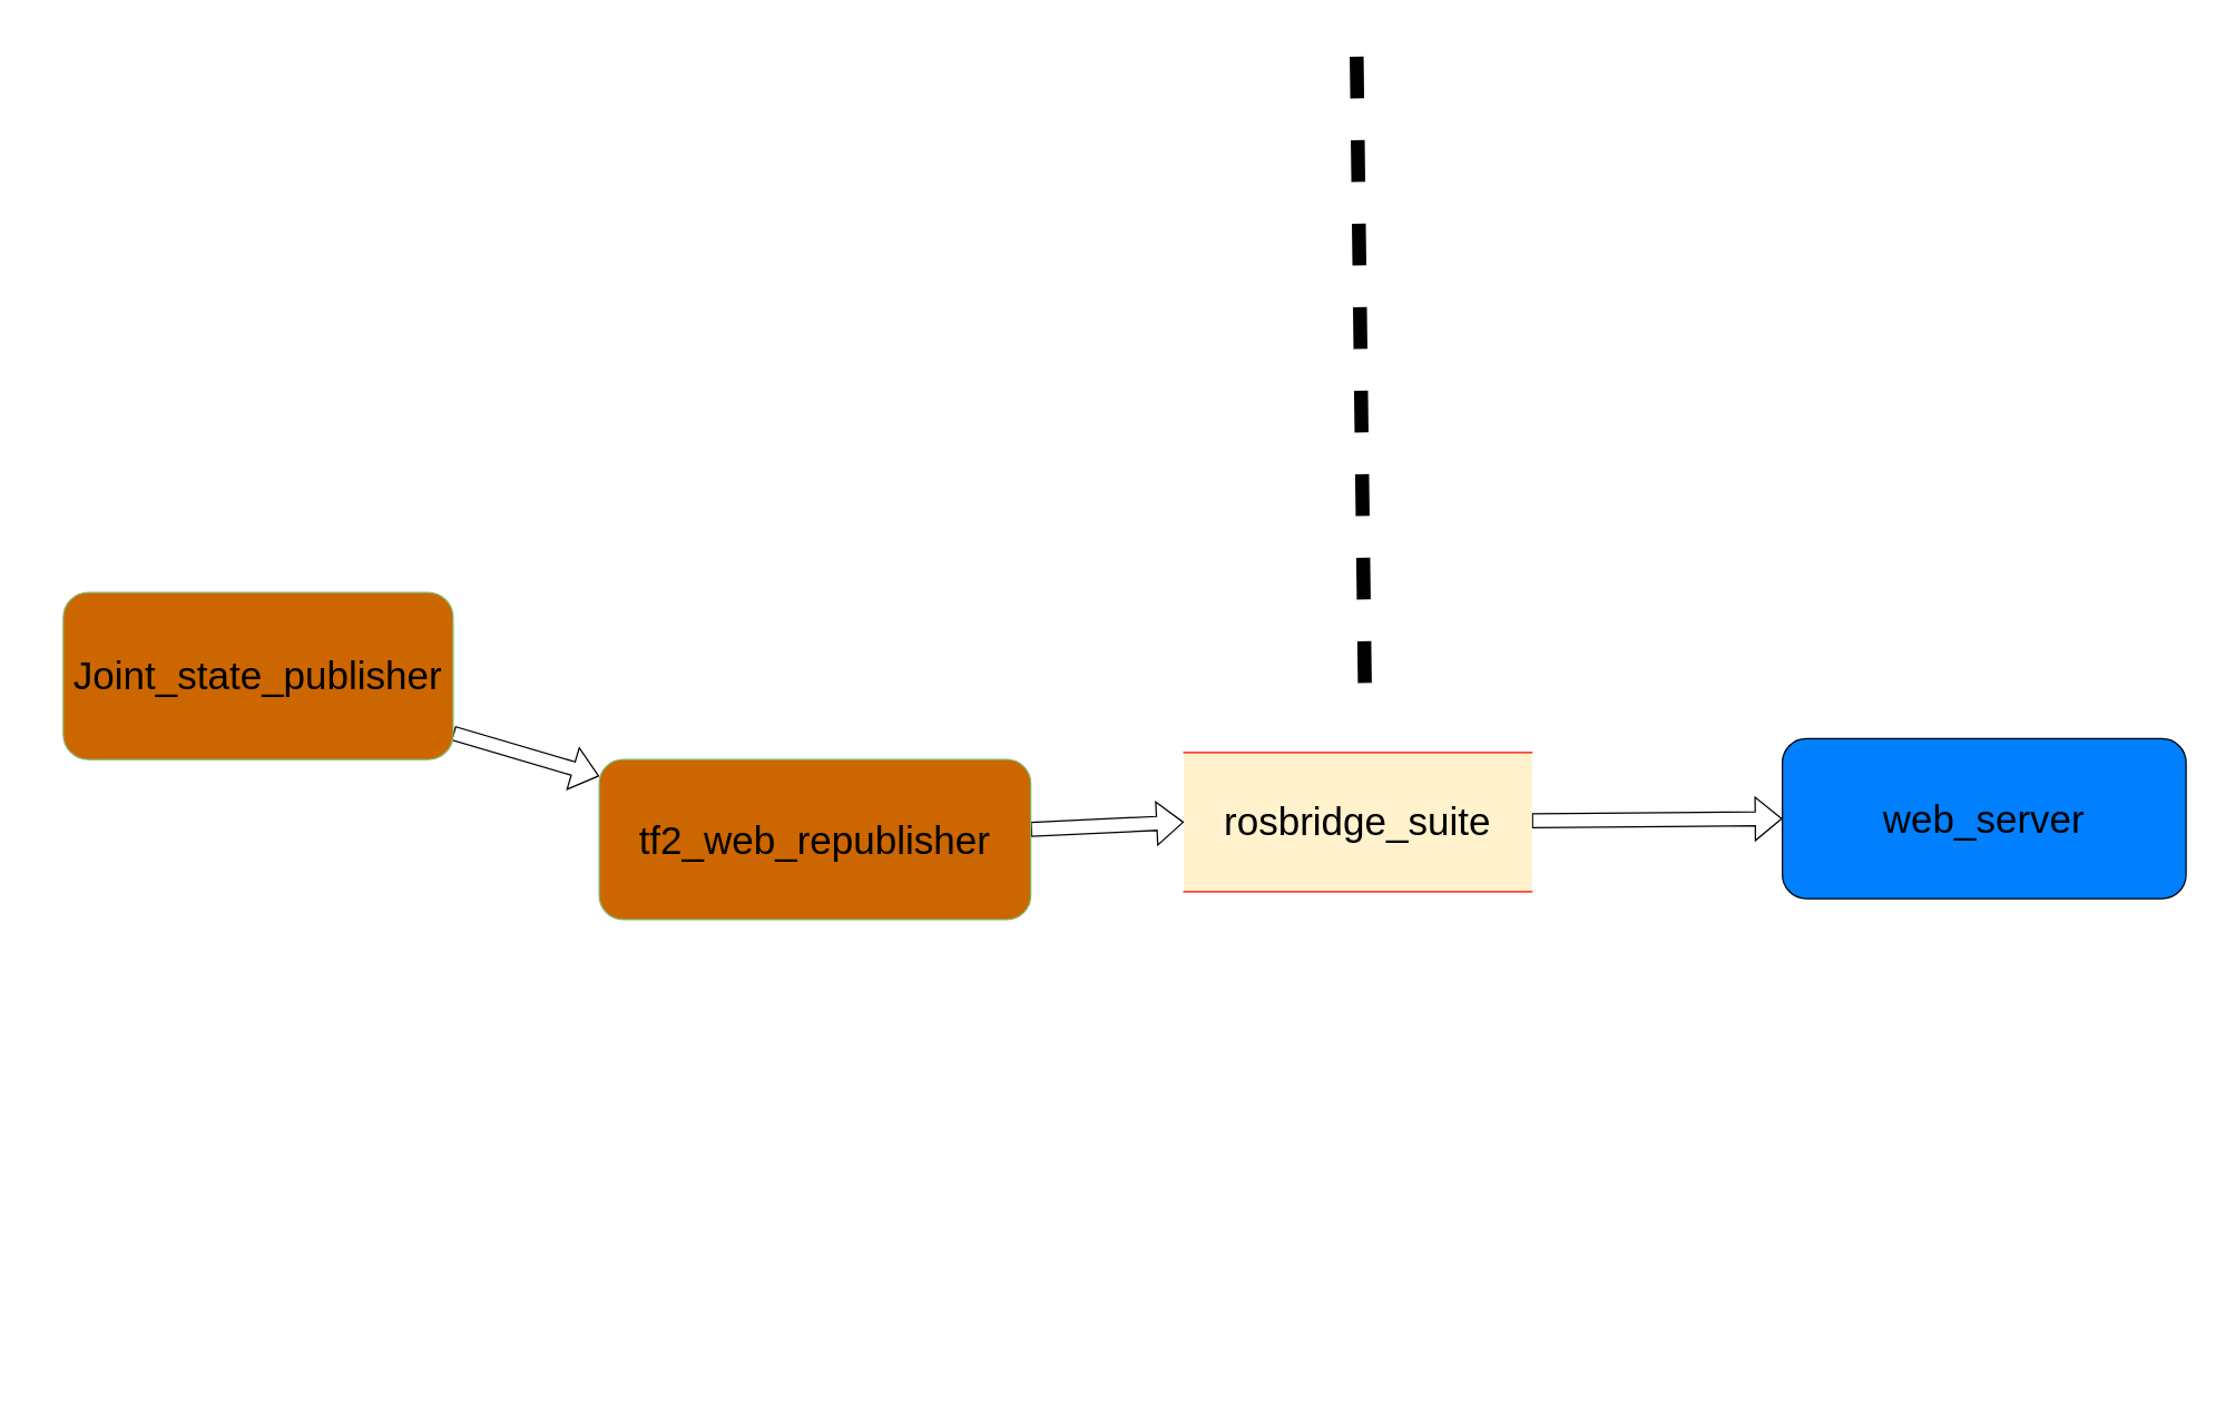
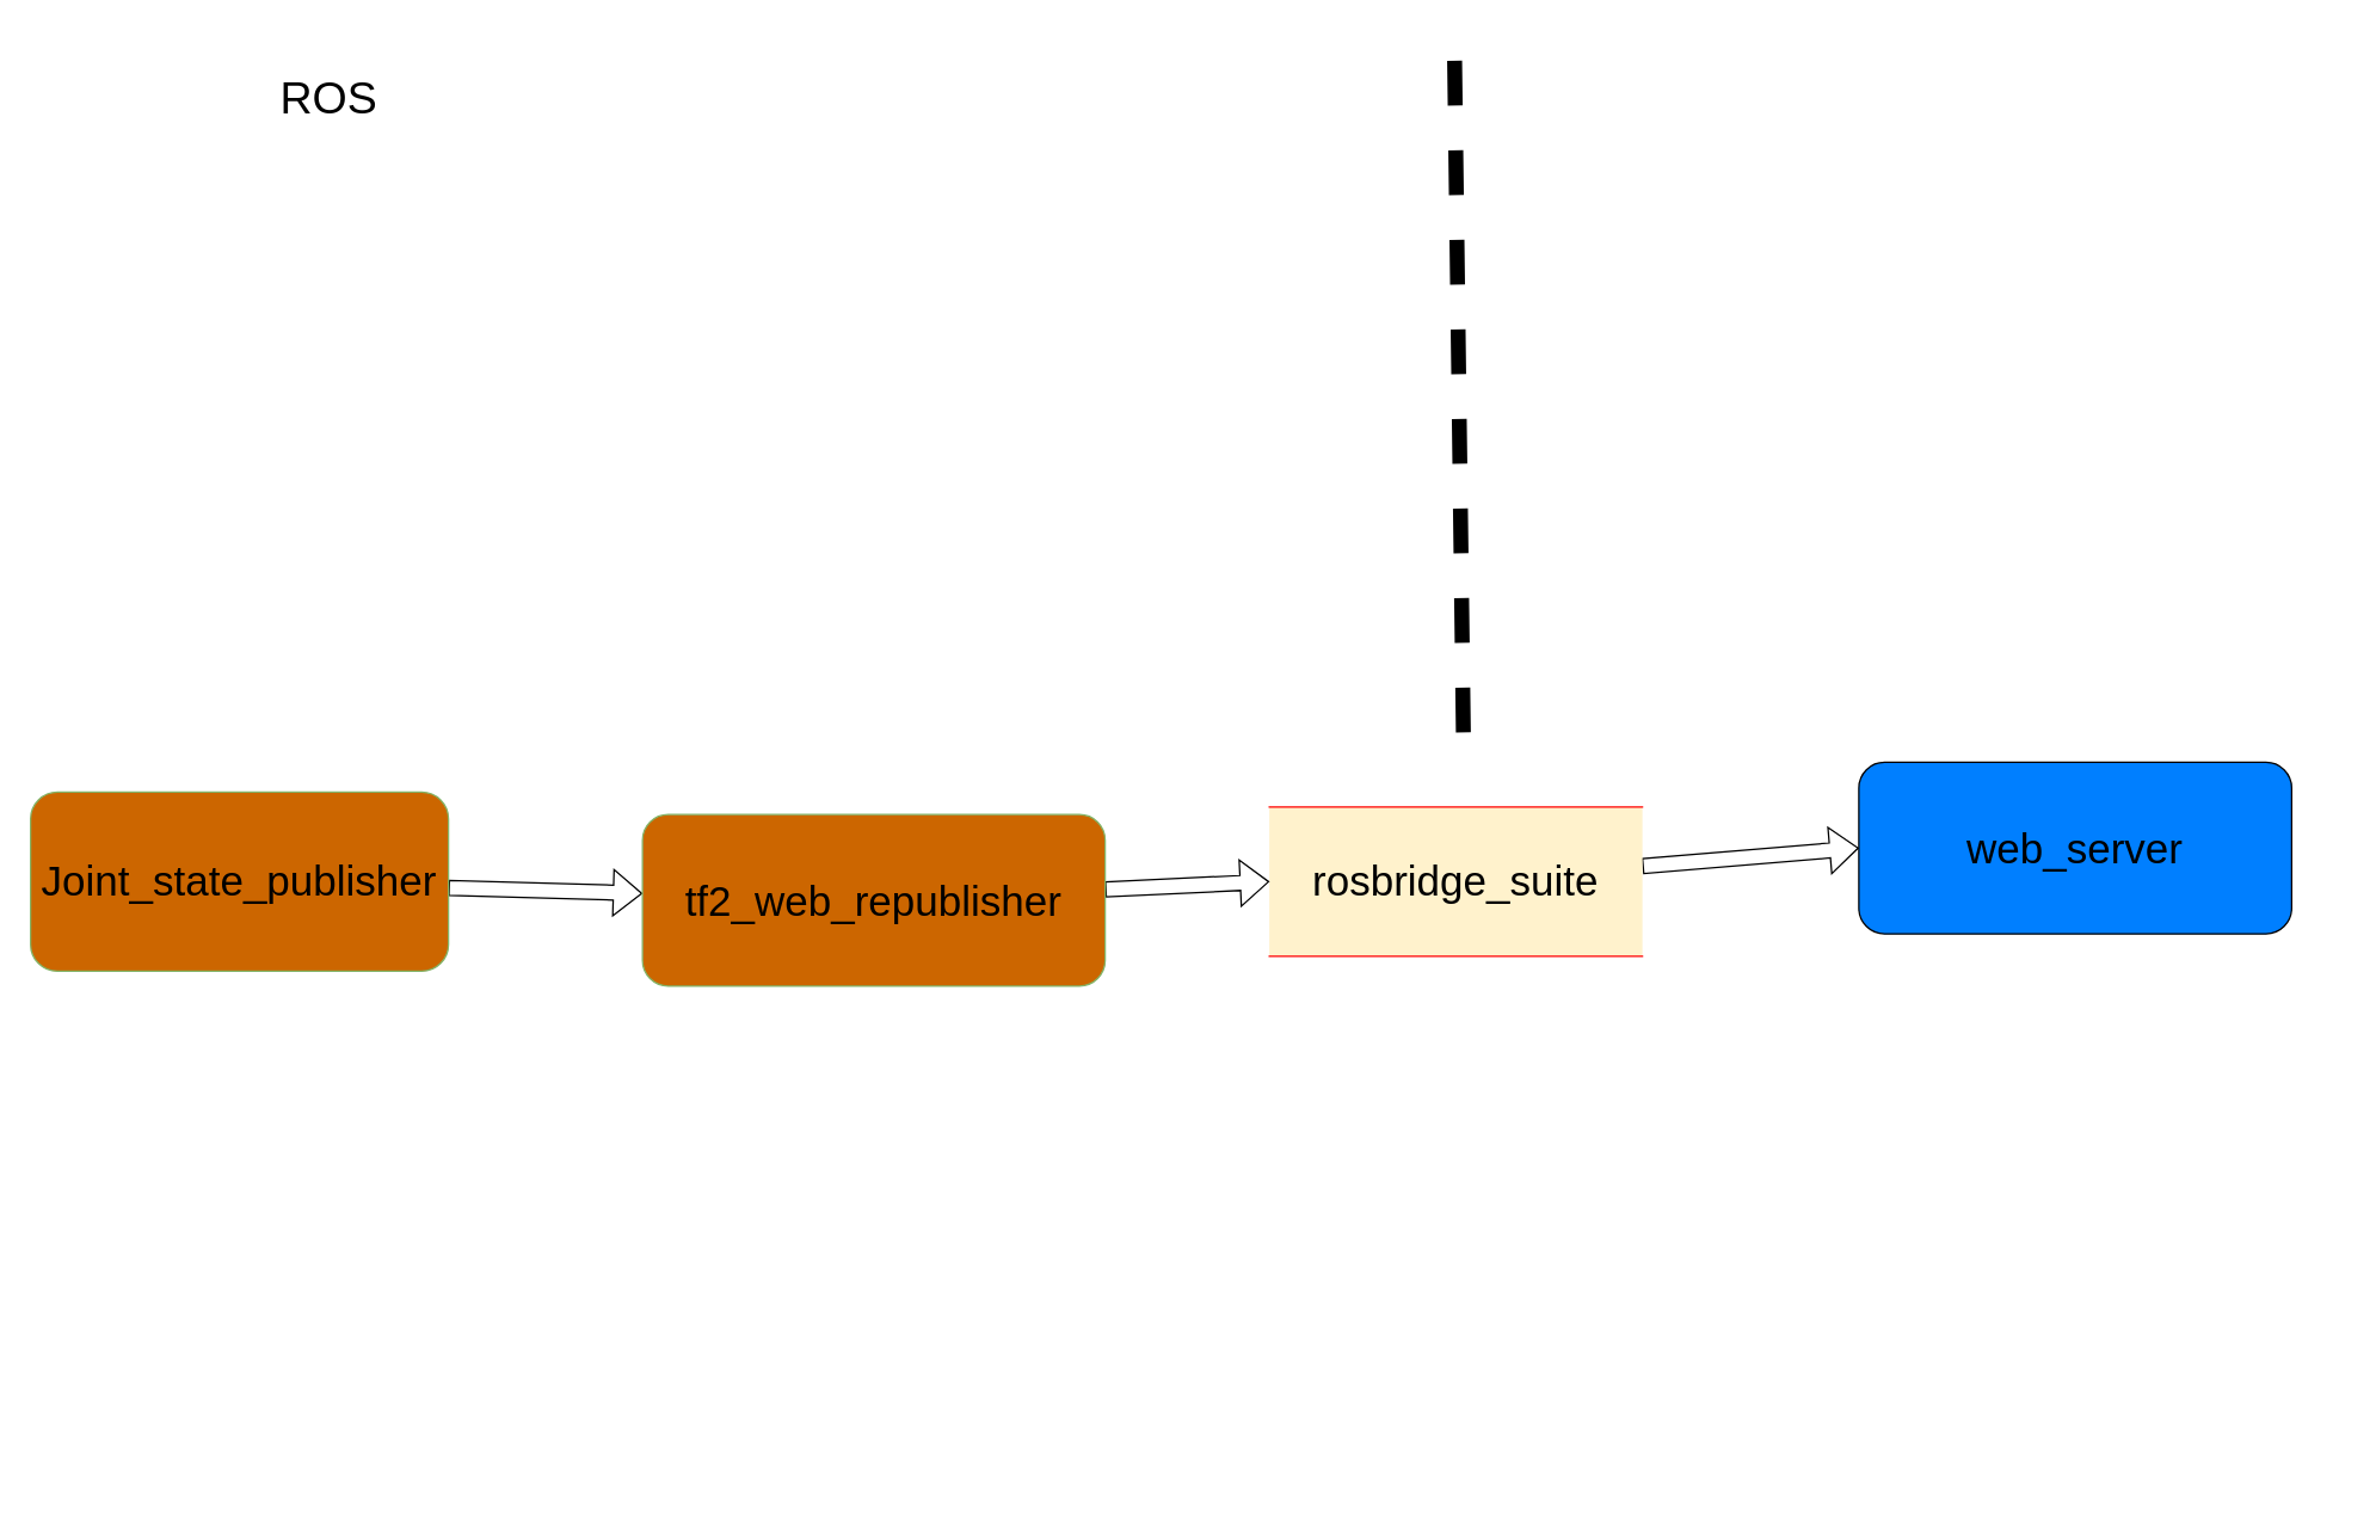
+ <mxCell id="11" value="ROS" style="text;strokeColor=none;align=center;fillColor=none;html=1;verticalAlign=middle;whiteSpace=wrap;rounded=0;fontSize=30;" vertex="1" parent="1"><mxGeometry x="190" y="50" width="60" height="30" as="geometry" /></mxCell>
- <mxCell id="6" value="Joint_state_publisher" style="rounded=1;whiteSpace=wrap;html=1;fontSize=28;fillColor=#CC6600;strokeColor=#82b366;" vertex="1" parent="1"><mxGeometry x="45" y="425" width="280" height="120" as="geometry" /></mxCell>
+ <mxCell id="6" value="Joint_state_publisher" style="rounded=1;whiteSpace=wrap;html=1;fontSize=28;fillColor=#CC6600;strokeColor=#82b366;" vertex="1" parent="1"><mxGeometry x="20" y="530" width="280" height="120" as="geometry" /></mxCell>
- <mxCell id="9" value="web_server" style="rounded=1;whiteSpace=wrap;html=1;fontSize=28;fillColor=#007FFF;" vertex="1" parent="1"><mxGeometry x="1280" y="530" width="290" height="115" as="geometry" /></mxCell>
+ <mxCell id="9" value="web_server" style="rounded=1;whiteSpace=wrap;html=1;fontSize=28;fillColor=#007FFF;" vertex="1" parent="1"><mxGeometry x="1245" y="510" width="290" height="115" as="geometry" /></mxCell>
